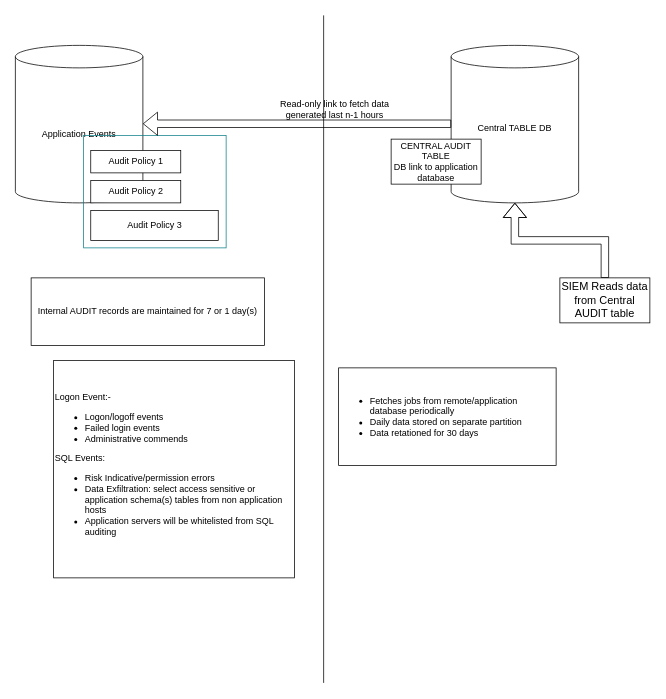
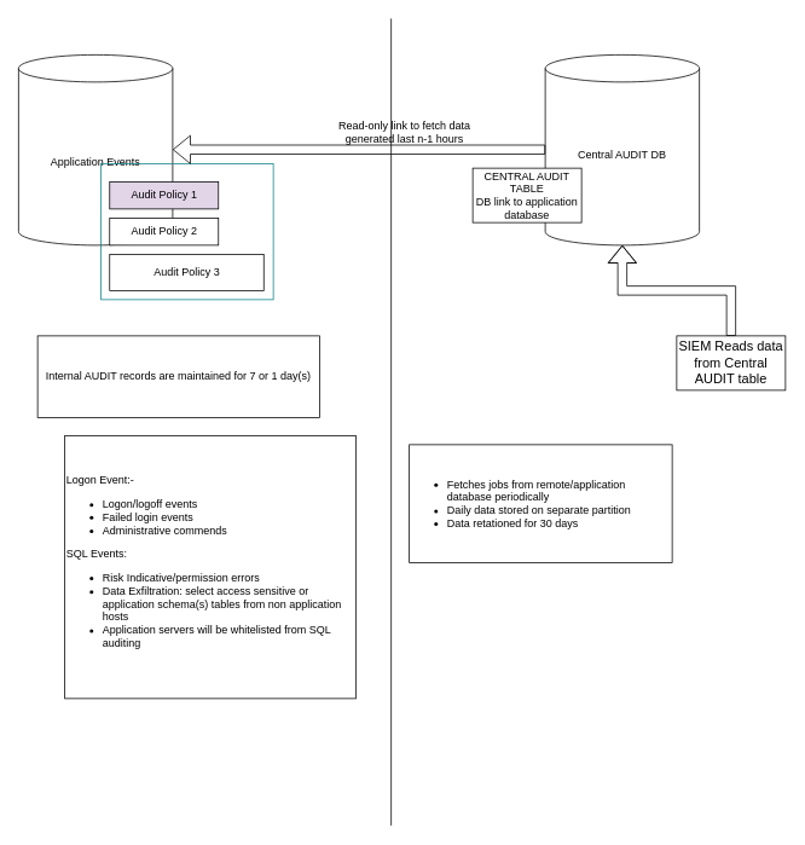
- <mxCell id="9" value="Central TABLE DB&lt;div&gt;&lt;br&gt;&lt;/div&gt;" style="shape=cylinder3;whiteSpace=wrap;html=1;boundedLbl=1;backgroundOutline=1;size=15;" vertex="1" parent="1"><mxGeometry x="601" y="60" width="170" height="210" as="geometry" /></mxCell>
+ <mxCell id="9" value="Central AUDIT DB&lt;div&gt;&lt;br&gt;&lt;/div&gt;" style="shape=cylinder3;whiteSpace=wrap;html=1;boundedLbl=1;backgroundOutline=1;size=15;" vertex="1" parent="1"><mxGeometry x="601" y="60" width="170" height="210" as="geometry" /></mxCell>
- <mxCell id="3" value="Audit Policy 1" style="rounded=0;whiteSpace=wrap;html=1;" vertex="1" parent="1"><mxGeometry x="120.5" y="200" width="120" height="30" as="geometry" /></mxCell>
+ <mxCell id="3" value="Audit Policy 1" style="rounded=0;whiteSpace=wrap;html=1;fillColor=#e1d5e7;" vertex="1" parent="1"><mxGeometry x="120.5" y="200" width="120" height="30" as="geometry" /></mxCell>
